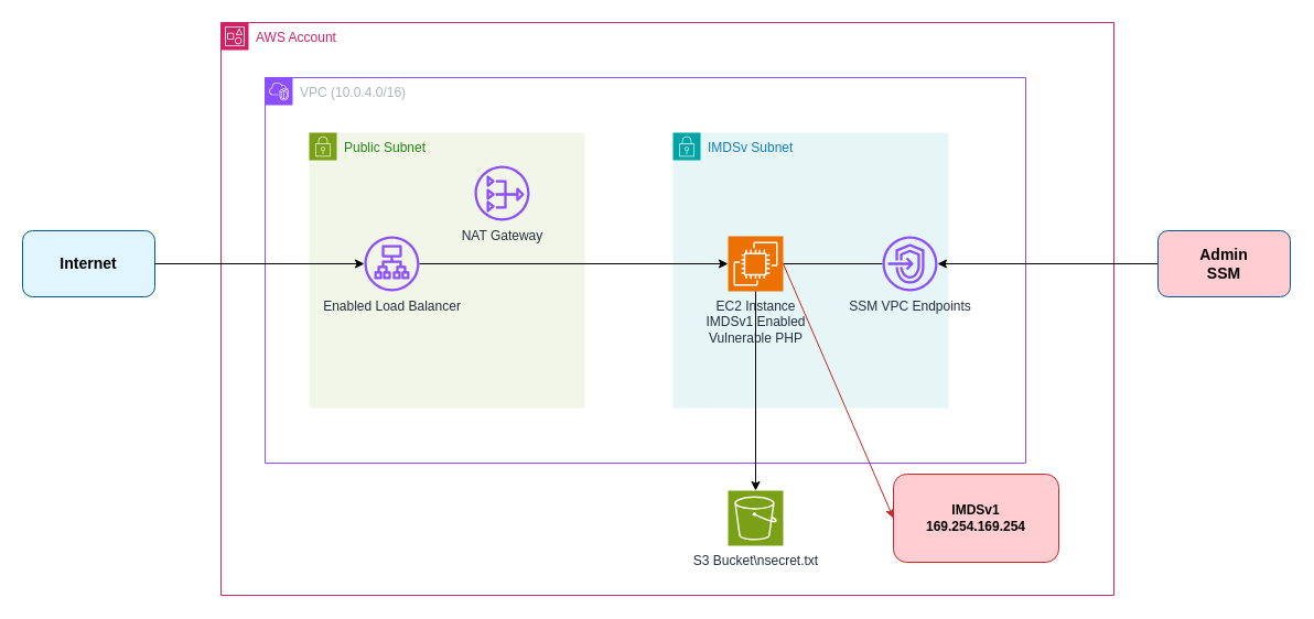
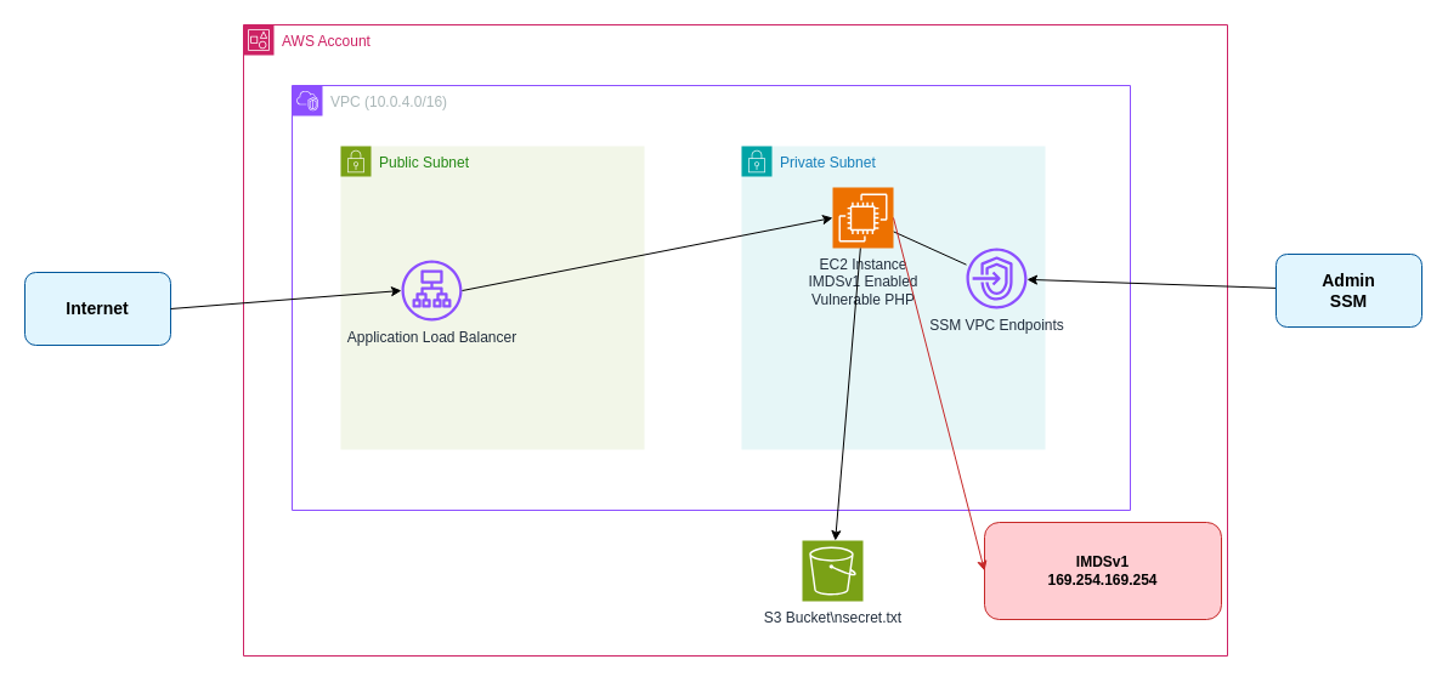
- <mxCell id="8" value="IMDSv Subnet" style="points=[[0,0],[0.25,0],[0.5,0],[0.75,0],[1,0],[1,0.25],[1,0.5],[1,0.75],[1,1],[0.75,1],[0.5,1],[0.25,1],[0,1],[0,0.75],[0,0.5],[0,0.25]];outlineConnect=0;gradientColor=none;html=1;whiteSpace=wrap;fontSize=12;fontStyle=0;container=1;pointerEvents=0;collapsible=0;recursiveResize=0;shape=mxgraph.aws4.group;grIcon=mxgraph.aws4.group_security_group;grStroke=0;strokeColor=#00A4A6;fillColor=#E6F6F7;verticalAlign=top;align=left;spacingLeft=30;fontColor=#147EBA;dashed=0;" parent="4" vertex="1"><mxGeometry x="370" y="50" width="250" height="250" as="geometry" /></mxCell>
+ <mxCell id="8" value="Private Subnet" style="points=[[0,0],[0.25,0],[0.5,0],[0.75,0],[1,0],[1,0.25],[1,0.5],[1,0.75],[1,1],[0.75,1],[0.5,1],[0.25,1],[0,1],[0,0.75],[0,0.5],[0,0.25]];outlineConnect=0;gradientColor=none;html=1;whiteSpace=wrap;fontSize=12;fontStyle=0;container=1;pointerEvents=0;collapsible=0;recursiveResize=0;shape=mxgraph.aws4.group;grIcon=mxgraph.aws4.group_security_group;grStroke=0;strokeColor=#00A4A6;fillColor=#E6F6F7;verticalAlign=top;align=left;spacingLeft=30;fontColor=#147EBA;dashed=0;" parent="4" vertex="1"><mxGeometry x="370" y="50" width="250" height="250" as="geometry" /></mxCell>
- <mxCell id="7" value="NAT Gateway" style="sketch=0;outlineConnect=0;fontColor=#232F3E;gradientColor=none;fillColor=#8C4FFF;strokeColor=none;dashed=0;verticalLabelPosition=bottom;verticalAlign=top;align=center;html=1;fontSize=12;fontStyle=0;aspect=fixed;pointerEvents=1;shape=mxgraph.aws4.nat_gateway;" parent="5" vertex="1"><mxGeometry x="150" y="30" width="50" height="50" as="geometry" /></mxCell>
- <mxCell id="2" value="Internet" style="rounded=1;whiteSpace=wrap;html=1;fillColor=#e1f5fe;strokeColor=#01579b;fontSize=14;fontStyle=1;" parent="1" vertex="1"><mxGeometry x="20" y="209" width="120" height="60" as="geometry" /></mxCell>
+ <mxCell id="2" value="Internet" style="rounded=1;whiteSpace=wrap;html=1;fillColor=#e1f5fe;strokeColor=#01579b;fontSize=14;fontStyle=1;" parent="1" vertex="1"><mxGeometry x="20" y="224" width="120" height="60" as="geometry" /></mxCell>
- <mxCell id="10" value="EC2 Instance&lt;div&gt;IMDSv1 Enabled&lt;/div&gt;&lt;div&gt;Vulnerable PHP&lt;/div&gt;" style="sketch=0;points=[[0,0,0],[0.25,0,0],[0.5,0,0],[0.75,0,0],[1,0,0],[0,1,0],[0.25,1,0],[0.5,1,0],[0.75,1,0],[1,1,0],[0,0.25,0],[0,0.5,0],[0,0.75,0],[1,0.25,0],[1,0.5,0],[1,0.75,0]];outlineConnect=0;fontColor=#232F3E;fillColor=#ED7100;strokeColor=#ffffff;dashed=0;verticalLabelPosition=bottom;verticalAlign=top;align=center;html=1;fontSize=12;fontStyle=0;aspect=fixed;shape=mxgraph.aws4.resourceIcon;resIcon=mxgraph.aws4.ec2;" parent="8" vertex="1"><mxGeometry x="50" y="94" width="50" height="50" as="geometry" /></mxCell>
+ <mxCell id="10" value="EC2 Instance&lt;div&gt;IMDSv1 Enabled&lt;/div&gt;&lt;div&gt;Vulnerable PHP&lt;/div&gt;" style="sketch=0;points=[[0,0,0],[0.25,0,0],[0.5,0,0],[0.75,0,0],[1,0,0],[0,1,0],[0.25,1,0],[0.5,1,0],[0.75,1,0],[1,1,0],[0,0.25,0],[0,0.5,0],[0,0.75,0],[1,0.25,0],[1,0.5,0],[1,0.75,0]];outlineConnect=0;fontColor=#232F3E;fillColor=#ED7100;strokeColor=#ffffff;dashed=0;verticalLabelPosition=bottom;verticalAlign=top;align=center;html=1;fontSize=12;fontStyle=0;aspect=fixed;shape=mxgraph.aws4.resourceIcon;resIcon=mxgraph.aws4.ec2;" parent="8" vertex="1"><mxGeometry x="75" y="34" width="50" height="50" as="geometry" /></mxCell>
- <mxCell id="11" value="SSM VPC Endpoints" style="sketch=0;outlineConnect=0;fontColor=#232F3E;gradientColor=none;fillColor=#8C4FFF;strokeColor=none;dashed=0;verticalLabelPosition=bottom;verticalAlign=top;align=center;html=1;fontSize=12;fontStyle=0;aspect=fixed;pointerEvents=1;shape=mxgraph.aws4.endpoints;" parent="8" vertex="1"><mxGeometry x="190" y="94" width="50" height="50" as="geometry" /></mxCell>
+ <mxCell id="11" value="SSM VPC Endpoints" style="sketch=0;outlineConnect=0;fontColor=#232F3E;gradientColor=none;fillColor=#8C4FFF;strokeColor=none;dashed=0;verticalLabelPosition=bottom;verticalAlign=top;align=center;html=1;fontSize=12;fontStyle=0;aspect=fixed;pointerEvents=1;shape=mxgraph.aws4.endpoints;" parent="8" vertex="1"><mxGeometry x="185" y="84" width="50" height="50" as="geometry" /></mxCell>
- <mxCell id="19" value="Admin&lt;div&gt;SSM&lt;/div&gt;" style="rounded=1;whiteSpace=wrap;html=1;fillColor=#ffcdd2;strokeColor=#01579b;fontSize=14;fontStyle=1;" vertex="1" parent="1"><mxGeometry x="1050" y="209" width="120" height="60" as="geometry" /></mxCell>
+ <mxCell id="19" value="Admin&lt;div&gt;SSM&lt;/div&gt;" style="rounded=1;whiteSpace=wrap;html=1;fillColor=#e1f5fe;strokeColor=#01579b;fontSize=14;fontStyle=1;" vertex="1" parent="1"><mxGeometry x="1050" y="209" width="120" height="60" as="geometry" /></mxCell>
- <mxCell id="6" value="Enabled Load Balancer" style="sketch=0;outlineConnect=0;fontColor=#232F3E;gradientColor=none;fillColor=#8C4FFF;strokeColor=none;dashed=0;verticalLabelPosition=bottom;verticalAlign=top;align=center;html=1;fontSize=12;fontStyle=0;aspect=fixed;pointerEvents=1;shape=mxgraph.aws4.application_load_balancer;" parent="5" vertex="1"><mxGeometry x="50" y="94" width="50" height="50" as="geometry" /></mxCell>
+ <mxCell id="6" value="Application Load Balancer" style="sketch=0;outlineConnect=0;fontColor=#232F3E;gradientColor=none;fillColor=#8C4FFF;strokeColor=none;dashed=0;verticalLabelPosition=bottom;verticalAlign=top;align=center;html=1;fontSize=12;fontStyle=0;aspect=fixed;pointerEvents=1;shape=mxgraph.aws4.application_load_balancer;" parent="5" vertex="1"><mxGeometry x="50" y="94" width="50" height="50" as="geometry" /></mxCell>
- <mxCell id="13" value="IMDSv1&lt;br&gt;&lt;div&gt;169.254.169.254&lt;/div&gt;" style="rounded=1;whiteSpace=wrap;html=1;fillColor=#ffcdd2;strokeColor=#c62828;fontSize=12;fontStyle=1;" parent="3" vertex="1"><mxGeometry x="610" y="410" width="150" height="80" as="geometry" /></mxCell>
+ <mxCell id="13" value="IMDSv1&lt;br&gt;&lt;div&gt;169.254.169.254&lt;/div&gt;" style="rounded=1;whiteSpace=wrap;html=1;fillColor=#ffcdd2;strokeColor=#c62828;fontSize=12;fontStyle=1;" parent="3" vertex="1"><mxGeometry x="610" y="410" width="195" height="80" as="geometry" /></mxCell>
